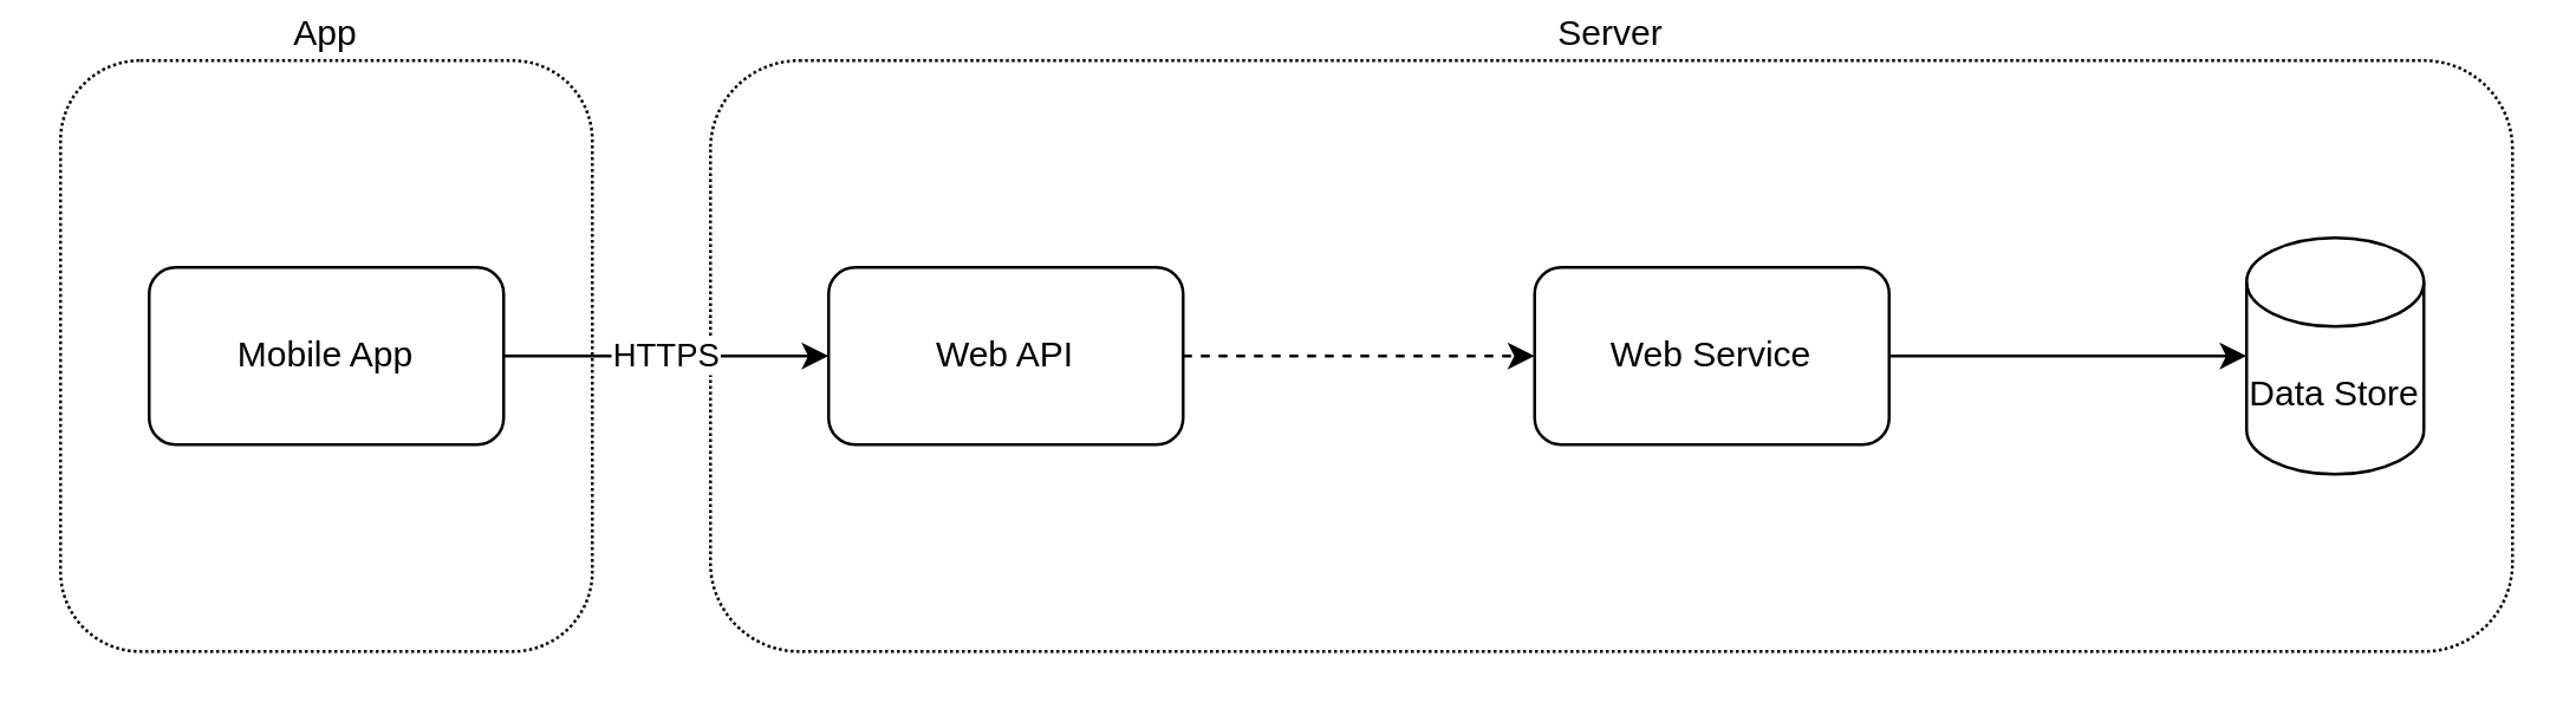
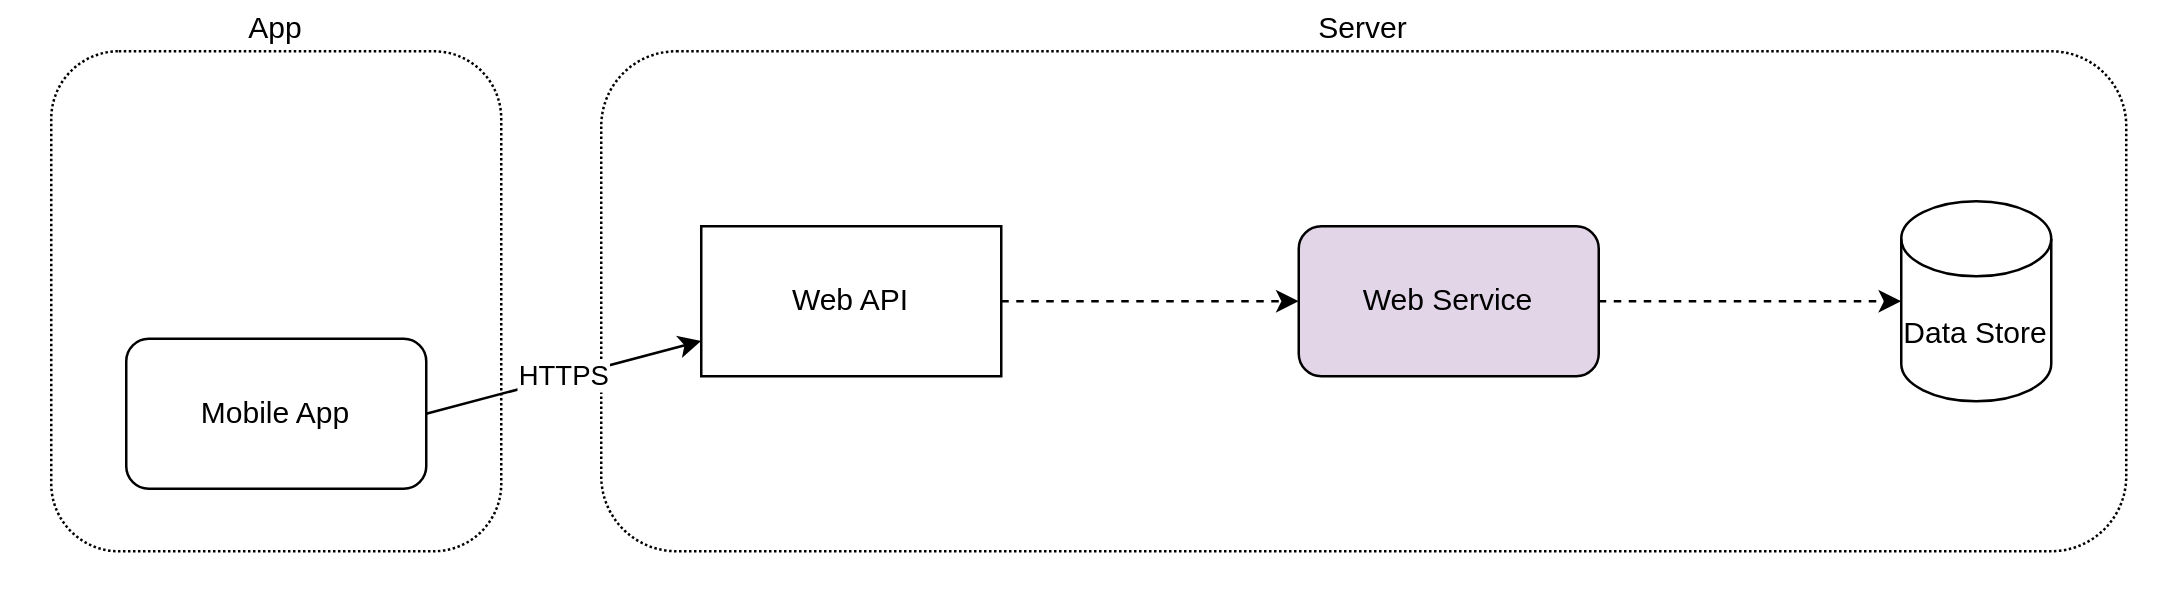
- <mxCell id="5" value="Mobile App" style="rounded=1;whiteSpace=wrap;html=1;" vertex="1" parent="1"><mxGeometry x="50" y="90" width="120" height="60" as="geometry" /></mxCell>
+ <mxCell id="5" value="Mobile App" style="rounded=1;whiteSpace=wrap;html=1;" vertex="1" parent="1"><mxGeometry x="50" y="135" width="120" height="60" as="geometry" /></mxCell>
- <mxCell id="7" value="Web API" style="rounded=1;whiteSpace=wrap;html=1;" vertex="1" parent="1"><mxGeometry x="280" y="90" width="120" height="60" as="geometry" /></mxCell>
+ <mxCell id="7" value="Web API" style="whiteSpace=wrap;html=1;rounded=0;" vertex="1" parent="1"><mxGeometry x="280" y="90" width="120" height="60" as="geometry" /></mxCell>
- <mxCell id="9" value="Web Service" style="rounded=1;whiteSpace=wrap;html=1;" vertex="1" parent="1"><mxGeometry x="519" y="90" width="120" height="60" as="geometry" /></mxCell>
+ <mxCell id="9" value="Web Service" style="rounded=1;whiteSpace=wrap;html=1;fillColor=#e1d5e7;" vertex="1" parent="1"><mxGeometry x="519" y="90" width="120" height="60" as="geometry" /></mxCell>
- <mxCell id="8" style="edgeStyle=none;html=1;exitX=1;exitY=0.5;exitDx=0;exitDy=0;" edge="1" parent="1" source="9" target="10"><mxGeometry relative="1" as="geometry" /></mxCell>
+ <mxCell id="8" style="edgeStyle=none;html=1;exitX=1;exitY=0.5;exitDx=0;exitDy=0;dashed=1;" edge="1" parent="1" source="9" target="10"><mxGeometry relative="1" as="geometry" /></mxCell>
